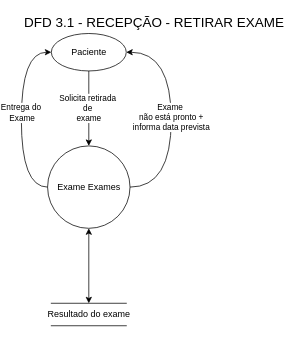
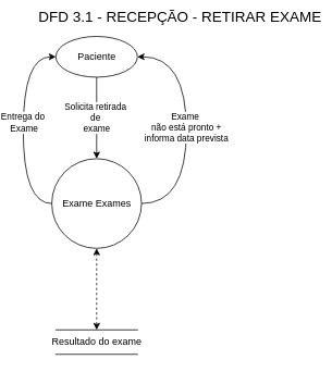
- <mxCell id="10" value="&lt;font style=&quot;font-size: 18px&quot;&gt;DFD 3.1 - RECEPÇÃO - RETIRAR EXAME&lt;/font&gt;" style="text;html=1;align=center;verticalAlign=middle;resizable=0;points=[];autosize=1;" vertex="1" parent="1"><mxGeometry x="20" y="20" width="360" height="20" as="geometry" /></mxCell>
+ <mxCell id="10" value="&lt;font style=&quot;font-size: 18px&quot;&gt;DFD 3.1 - RECEPÇÃO - RETIRAR EXAME&lt;/font&gt;" style="text;html=1;align=center;verticalAlign=middle;resizable=0;points=[];autosize=1;" vertex="1" parent="1"><mxGeometry x="35" y="10" width="360" height="20" as="geometry" /></mxCell>
- <mxCell id="6" value="" style="endArrow=classic;html=1;startArrow=classic;startFill=1;" edge="1" parent="1" source="3" target="5"><mxGeometry width="50" height="50" relative="1" as="geometry"><mxPoint x="323" y="284" as="sourcePoint" /><mxPoint x="373" y="234" as="targetPoint" /></mxGeometry></mxCell>
+ <mxCell id="6" value="" style="endArrow=classic;html=1;startArrow=classic;startFill=1;dashed=1;" edge="1" parent="1" source="3" target="5"><mxGeometry width="50" height="50" relative="1" as="geometry"><mxPoint x="323" y="284" as="sourcePoint" /><mxPoint x="373" y="234" as="targetPoint" /></mxGeometry></mxCell>
